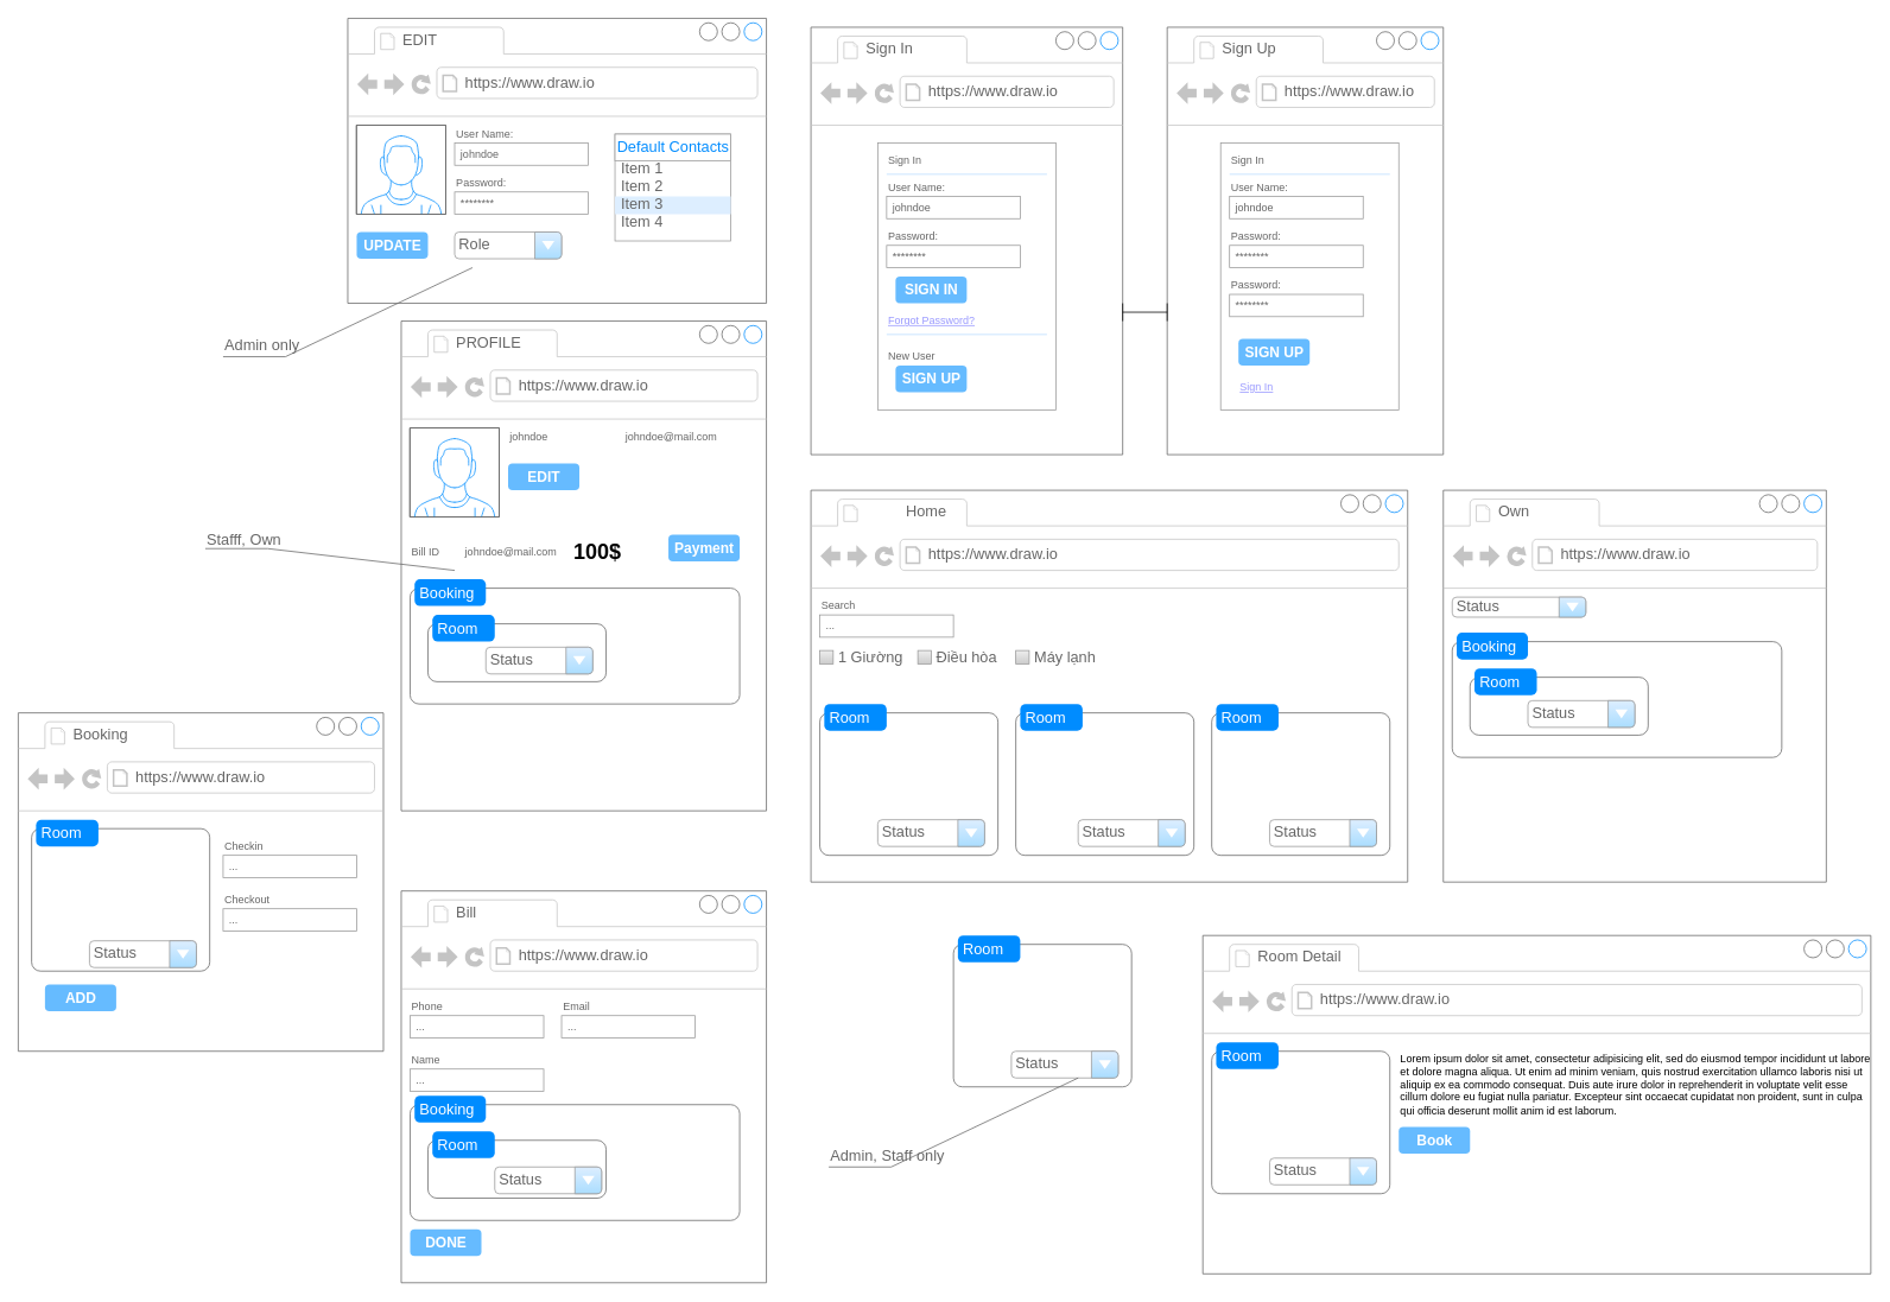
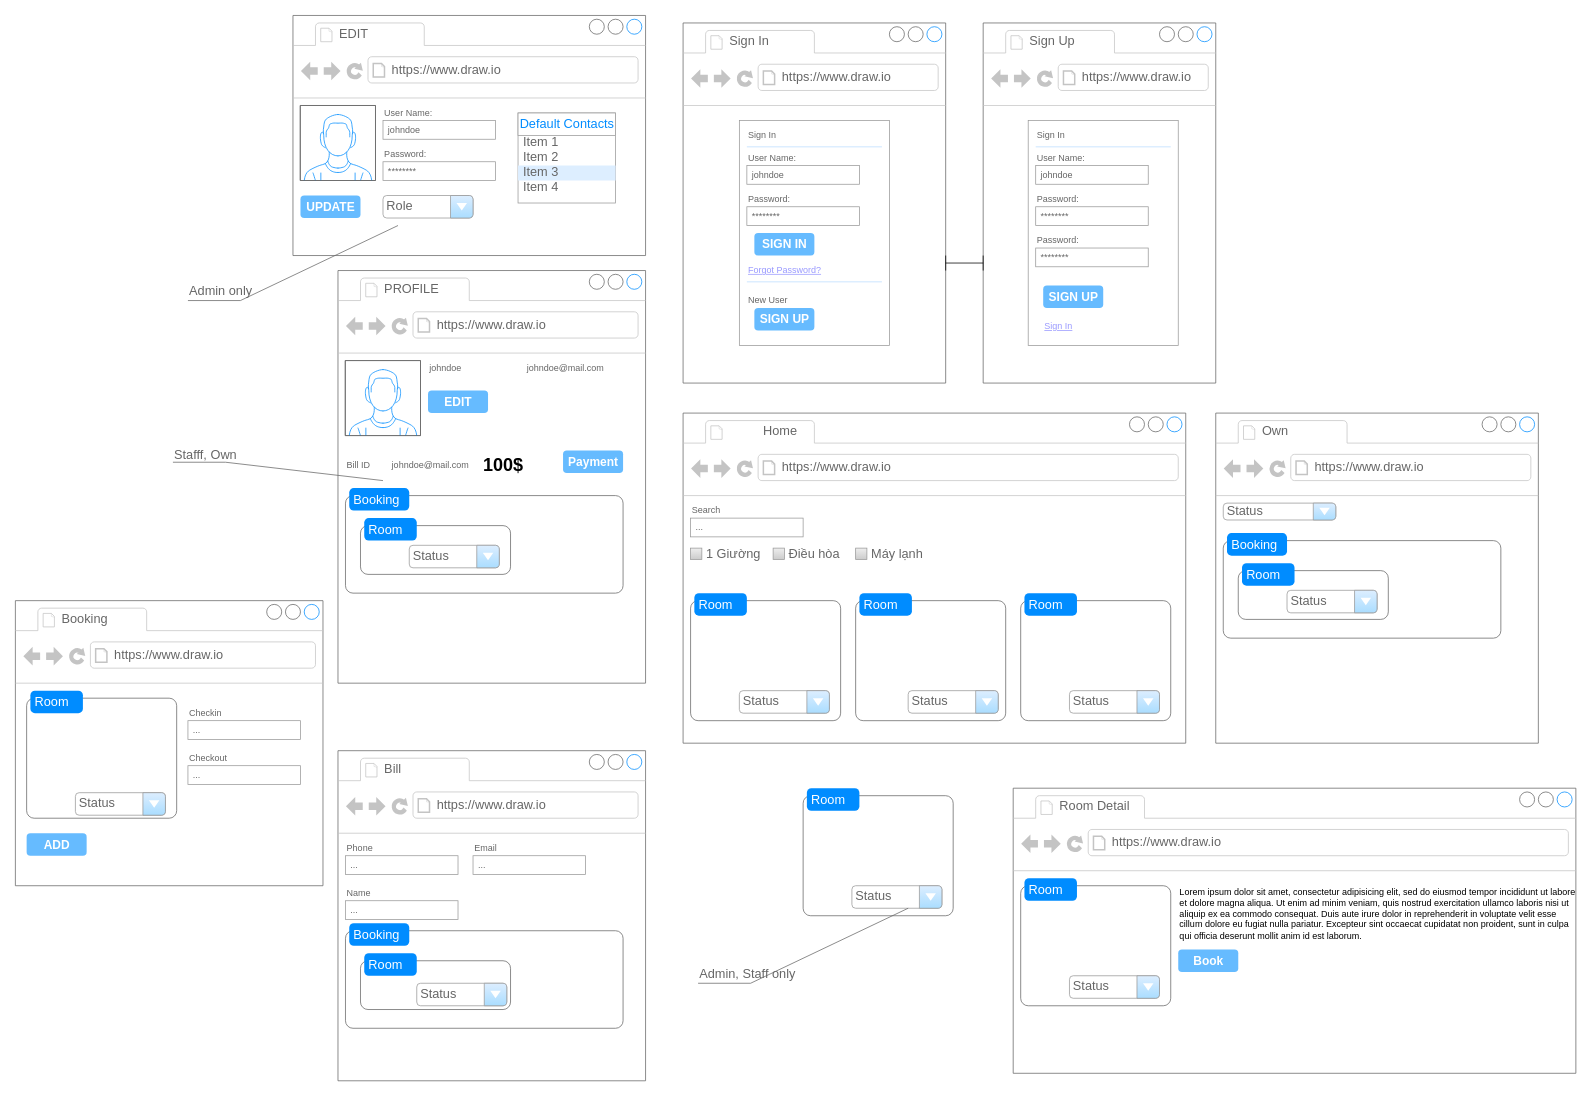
- <mxCell id="106" value="ADD" style="strokeWidth=1;shadow=0;dashed=0;align=center;html=1;shape=mxgraph.mockup.forms.rrect;rSize=5;strokeColor=none;fontColor=#ffffff;fillColor=#66bbff;fontSize=16;fontStyle=1;" parent="96" vertex="1"><mxGeometry x="30" y="305" width="80" height="30" as="geometry" /></mxCell>
+ <mxCell id="106" value="ADD" style="strokeWidth=1;shadow=0;dashed=0;align=center;html=1;shape=mxgraph.mockup.forms.rrect;rSize=5;strokeColor=none;fontColor=#ffffff;fillColor=#66bbff;fontSize=16;fontStyle=1;" parent="96" vertex="1"><mxGeometry x="15" y="310" width="80" height="30" as="geometry" /></mxCell>
- <mxCell id="90" value="DONE" style="strokeWidth=1;shadow=0;dashed=0;align=center;html=1;shape=mxgraph.mockup.forms.rrect;rSize=5;strokeColor=none;fontColor=#ffffff;fillColor=#66bbff;fontSize=16;fontStyle=1;" parent="81" vertex="1"><mxGeometry x="10" y="380" width="80" height="30" as="geometry" /></mxCell>
